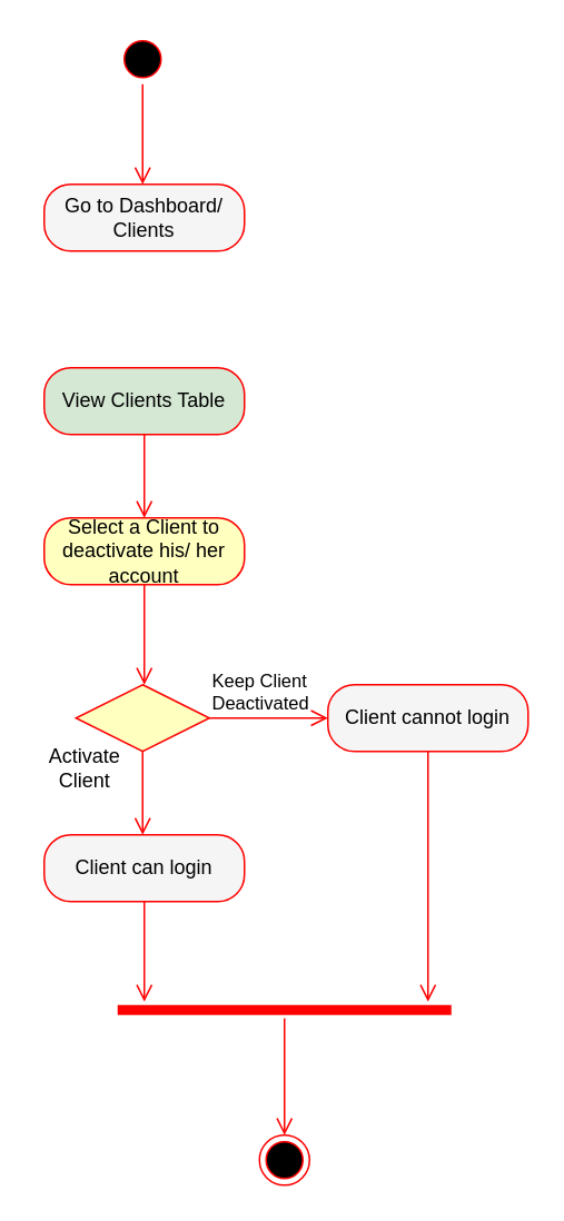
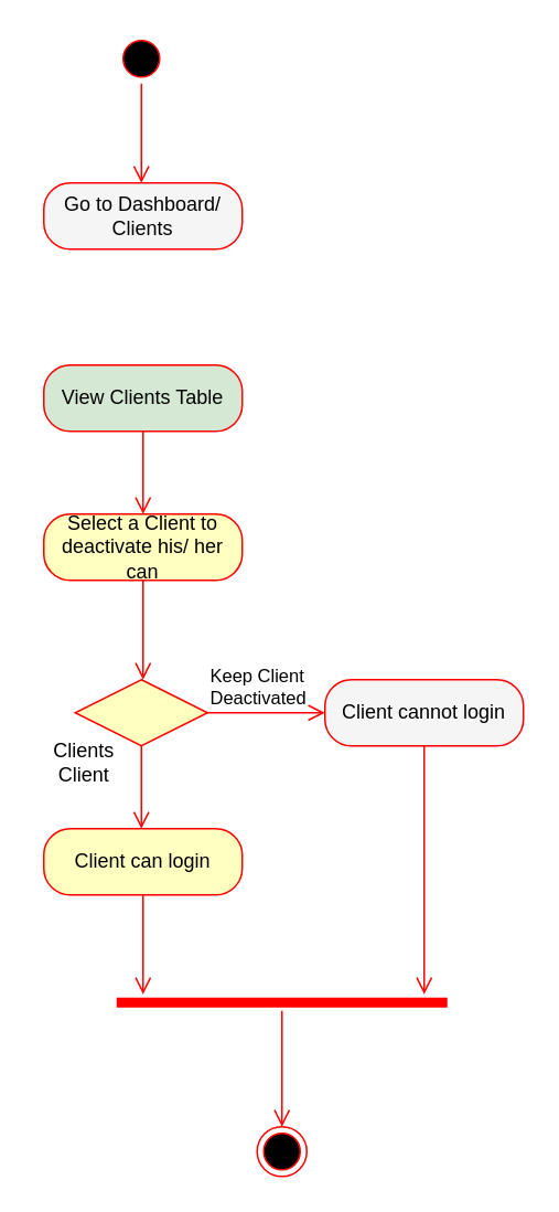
- <mxCell id="7" value="Select a Client to deactivate his/ her account" style="rounded=1;whiteSpace=wrap;html=1;arcSize=40;fontColor=#000000;fillColor=#ffffc0;strokeColor=#ff0000;" vertex="1" parent="1"><mxGeometry x="26" y="310" width="120" height="40" as="geometry" /></mxCell>
+ <mxCell id="7" value="Select a Client to deactivate his/ her can" style="rounded=1;whiteSpace=wrap;html=1;arcSize=40;fontColor=#000000;fillColor=#ffffc0;strokeColor=#ff0000;" vertex="1" parent="1"><mxGeometry x="26" y="310" width="120" height="40" as="geometry" /></mxCell>
- <mxCell id="12" value="Activate &lt;br&gt;Client" style="text;html=1;align=center;verticalAlign=middle;resizable=0;points=[];autosize=1;" vertex="1" parent="1"><mxGeometry x="20" y="445" width="60" height="30" as="geometry" /></mxCell>
+ <mxCell id="12" value="Clients &lt;br&gt;Client" style="text;html=1;align=center;verticalAlign=middle;resizable=0;points=[];autosize=1;" vertex="1" parent="1"><mxGeometry x="20" y="445" width="60" height="30" as="geometry" /></mxCell>
- <mxCell id="15" value="Client can login" style="rounded=1;whiteSpace=wrap;html=1;arcSize=40;fontColor=#000000;fillColor=#f5f5f5;strokeColor=#ff0000;" vertex="1" parent="1"><mxGeometry x="26" y="500" width="120" height="40" as="geometry" /></mxCell>
+ <mxCell id="15" value="Client can login" style="rounded=1;whiteSpace=wrap;html=1;arcSize=40;fontColor=#000000;fillColor=#ffffc0;strokeColor=#ff0000;" vertex="1" parent="1"><mxGeometry x="26" y="500" width="120" height="40" as="geometry" /></mxCell>
